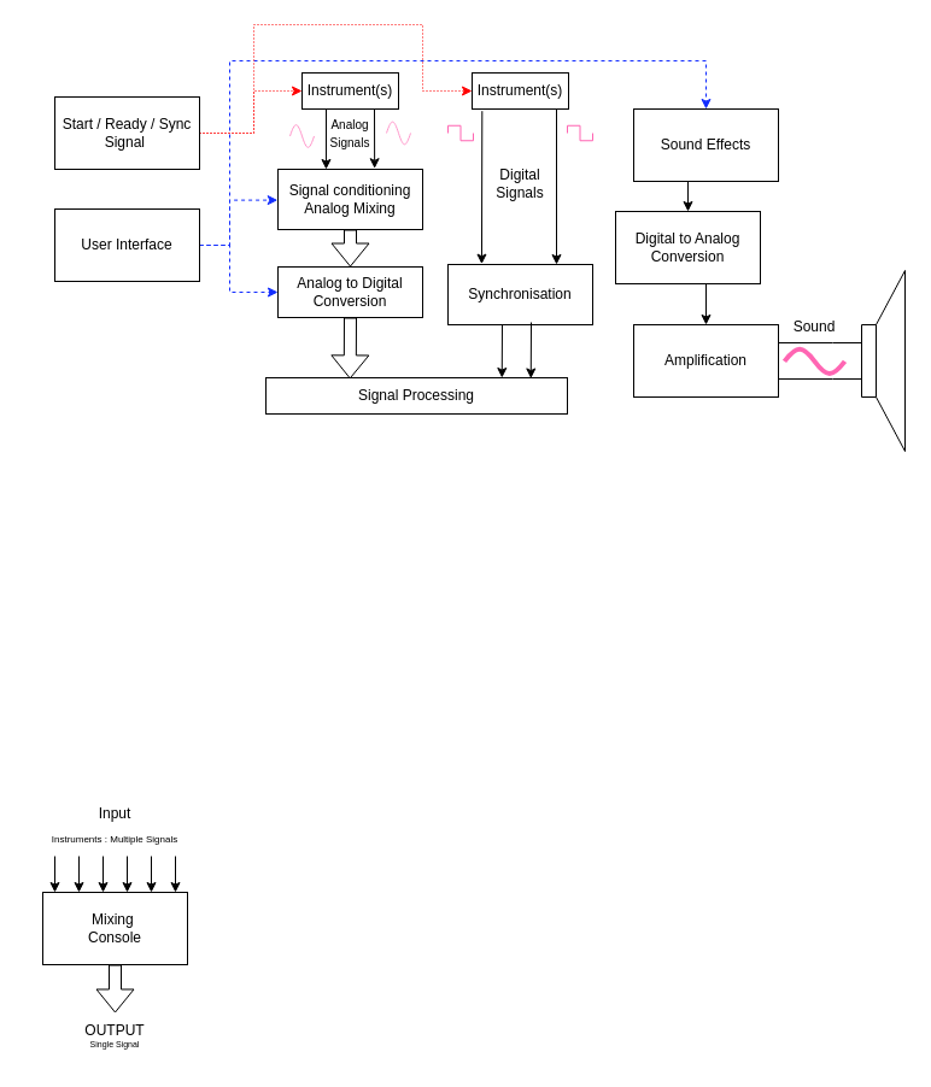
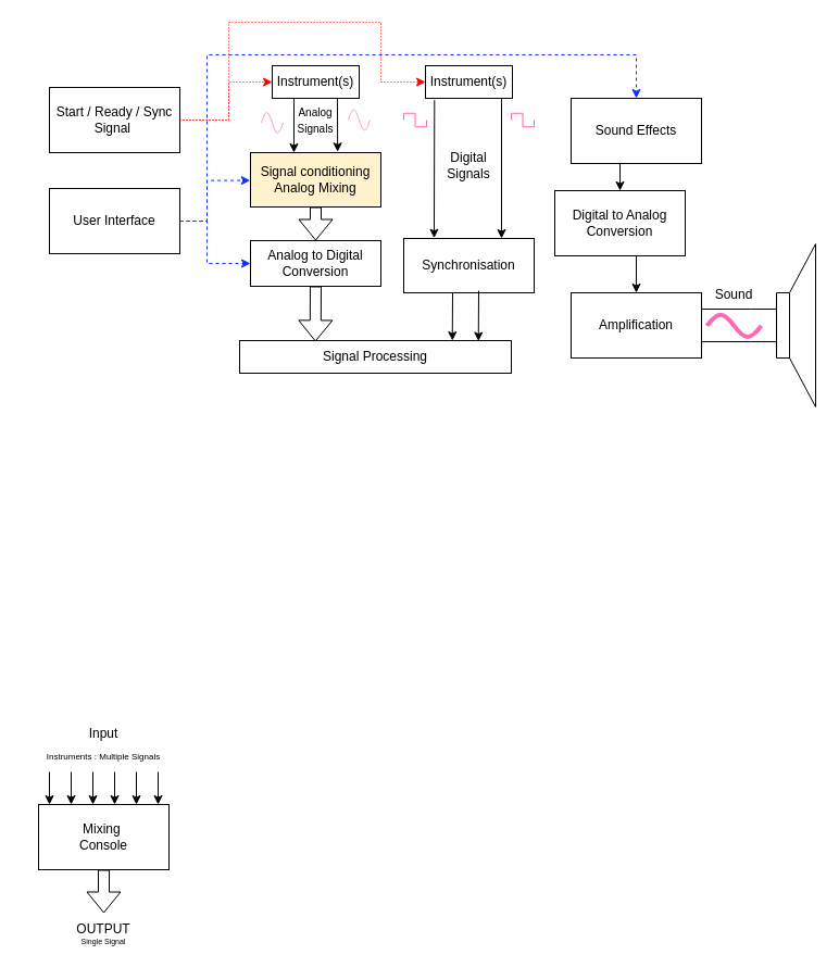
- <mxCell id="19" value="Signal conditioning&lt;div&gt;Analog Mixing&lt;/div&gt;" style="rounded=0;whiteSpace=wrap;html=1;" parent="1" vertex="1"><mxGeometry x="230" y="140" width="120" height="50" as="geometry" /></mxCell>
+ <mxCell id="19" value="Signal conditioning&lt;div&gt;Analog Mixing&lt;/div&gt;" style="rounded=0;whiteSpace=wrap;html=1;fillColor=#fff2cc;" parent="1" vertex="1"><mxGeometry x="230" y="140" width="120" height="50" as="geometry" /></mxCell>
